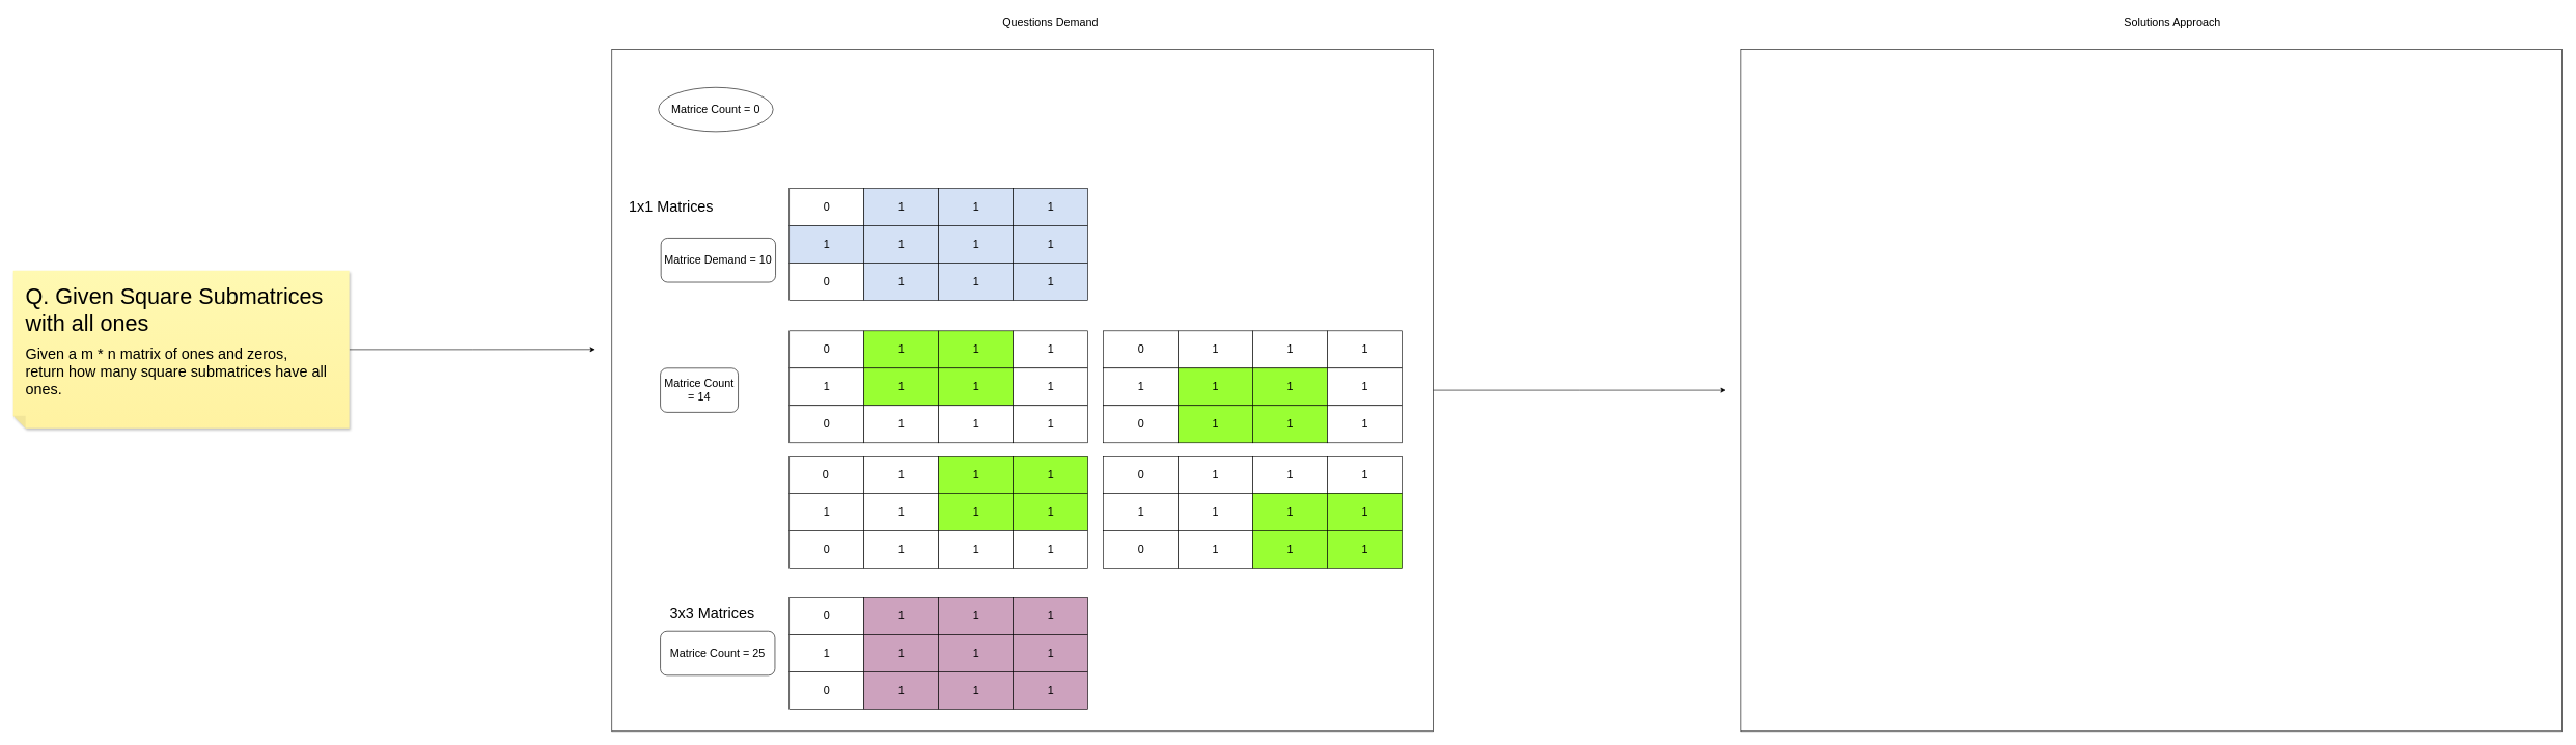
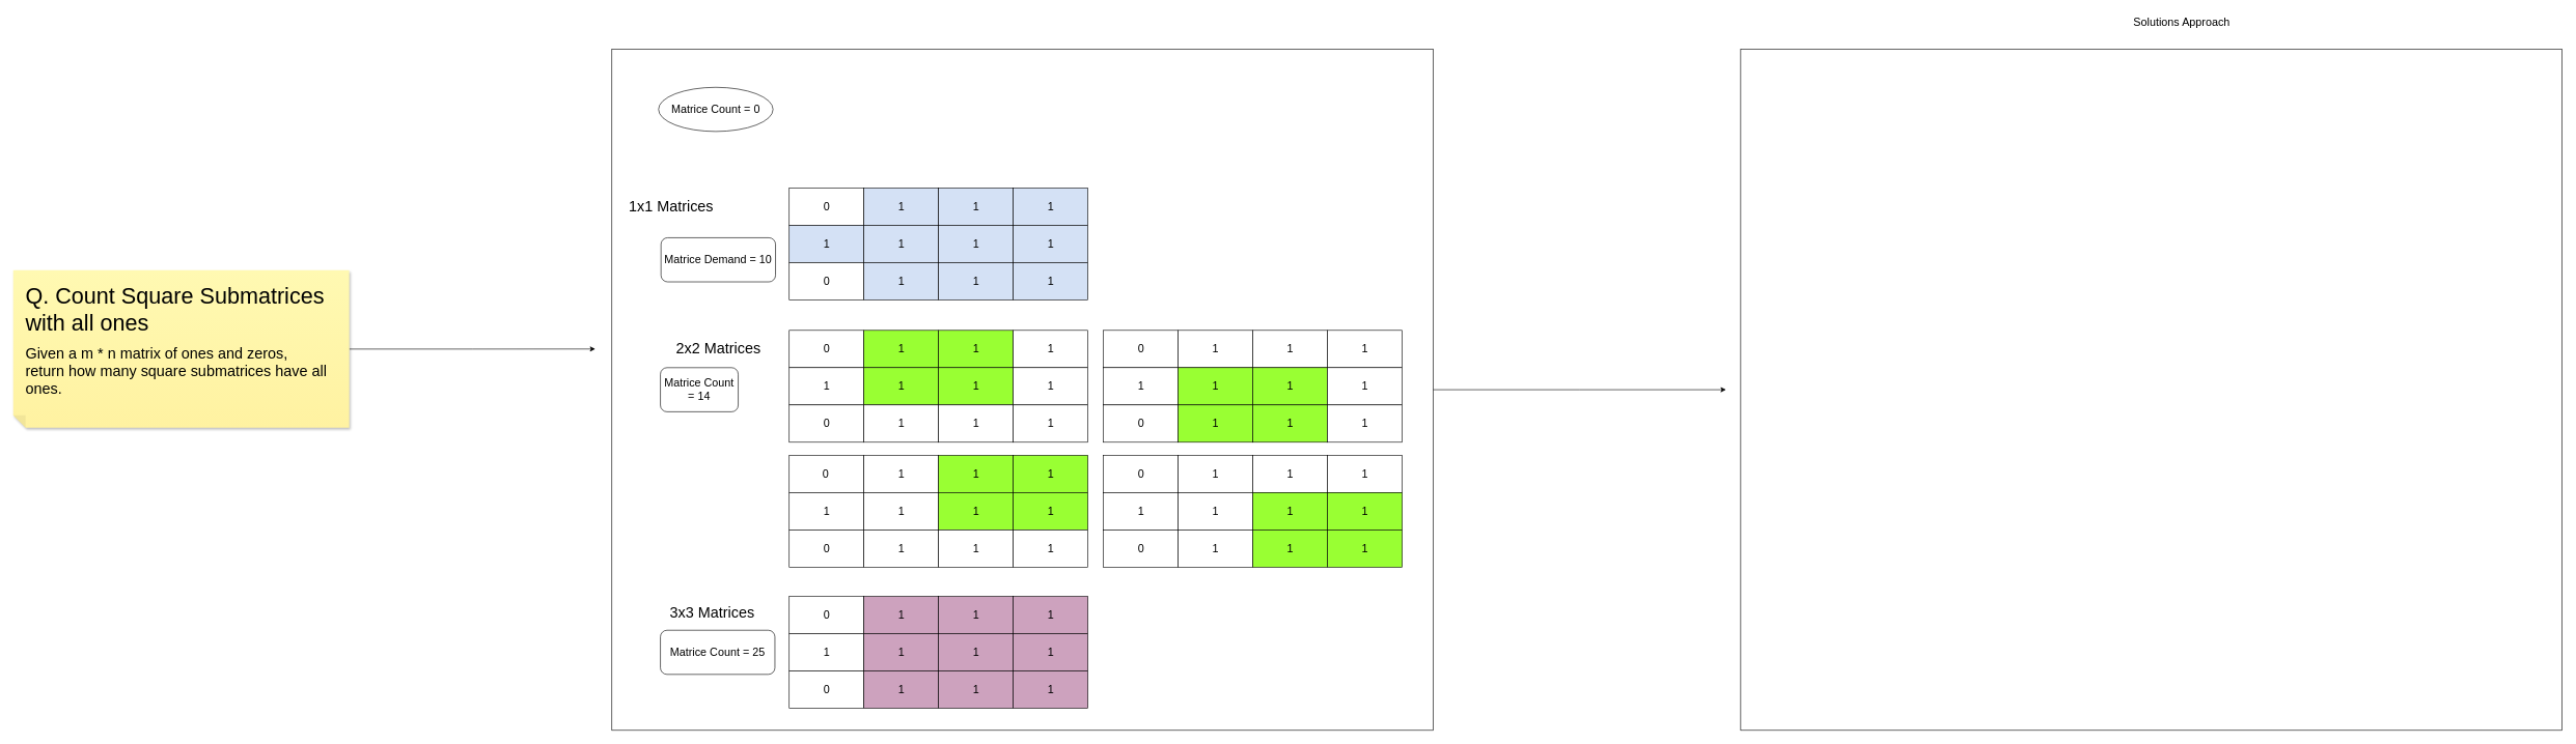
- <mxCell id="159" value="&lt;font style=&quot;font-size: 18px;&quot;&gt;Questions Demand&lt;/font&gt;" style="text;html=1;align=center;verticalAlign=middle;whiteSpace=wrap;rounded=0;" vertex="1" parent="1"><mxGeometry x="1590.25" y="20" width="193.5" height="30" as="geometry" /></mxCell>
- <mxCell id="161" value="&lt;font style=&quot;font-size: 18px;&quot;&gt;Solutions Approach&lt;/font&gt;" style="text;html=1;align=center;verticalAlign=middle;whiteSpace=wrap;rounded=0;" vertex="1" parent="1"><mxGeometry x="3393" y="20" width="193.5" height="30" as="geometry" /></mxCell>
+ <mxCell id="161" value="&lt;font style=&quot;font-size: 18px;&quot;&gt;Solutions Approach&lt;/font&gt;" style="text;html=1;align=center;verticalAlign=middle;whiteSpace=wrap;rounded=0;" vertex="1" parent="1"><mxGeometry x="3408" y="20" width="193.5" height="30" as="geometry" /></mxCell>
- <mxCell id="156" value="&lt;font style=&quot;font-size: 36px;&quot;&gt;Q. Given Square Submatrices with all ones&lt;/font&gt;" style="text;whiteSpace=wrap;html=1;" vertex="1" parent="1"><mxGeometry x="38" y="446.75" width="539.83" height="100" as="geometry" /></mxCell>
+ <mxCell id="156" value="&lt;font style=&quot;font-size: 36px;&quot;&gt;Q. Count Square Submatrices with all ones&lt;/font&gt;" style="text;whiteSpace=wrap;html=1;" vertex="1" parent="1"><mxGeometry x="38" y="446.75" width="539.83" height="100" as="geometry" /></mxCell>
+ <mxCell id="147" value="&lt;font style=&quot;font-size: 24px;&quot;&gt;2x2 Matrices&lt;/font&gt;" style="text;html=1;align=center;verticalAlign=middle;resizable=0;points=[];autosize=1;strokeColor=none;fillColor=none;" vertex="1" parent="1"><mxGeometry x="1076" y="540.5" width="154" height="41" as="geometry" /></mxCell>
